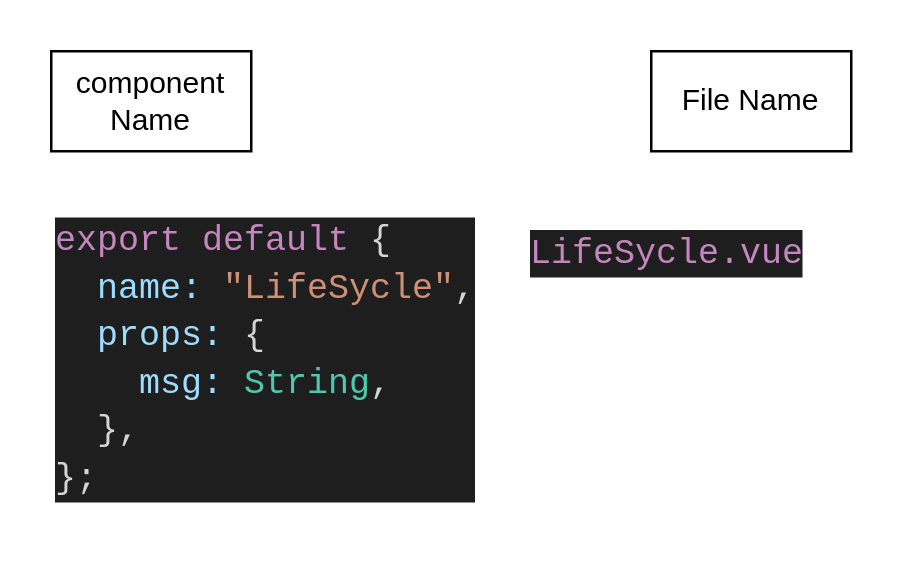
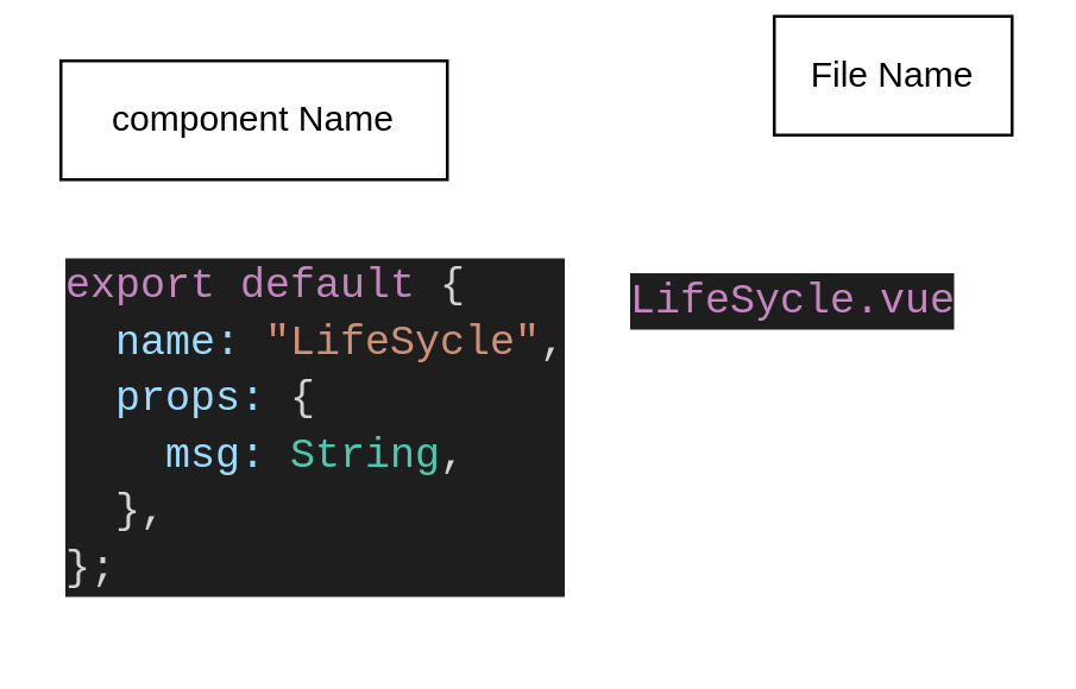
- <mxCell id="2" value="component Name" style="rounded=0;whiteSpace=wrap;html=1;" vertex="1" parent="1"><mxGeometry x="20" y="20" width="80" height="40" as="geometry" /></mxCell>
+ <mxCell id="2" value="component Name" style="rounded=0;whiteSpace=wrap;html=1;" vertex="1" parent="1"><mxGeometry x="20" y="20" width="130" height="40" as="geometry" /></mxCell>
- <mxCell id="4" value="File Name" style="rounded=0;whiteSpace=wrap;html=1;" vertex="1" parent="1"><mxGeometry x="260" y="20" width="80" height="40" as="geometry" /></mxCell>
+ <mxCell id="4" value="File Name" style="rounded=0;whiteSpace=wrap;html=1;" vertex="1" parent="1"><mxGeometry x="260" y="5" width="80" height="40" as="geometry" /></mxCell>
